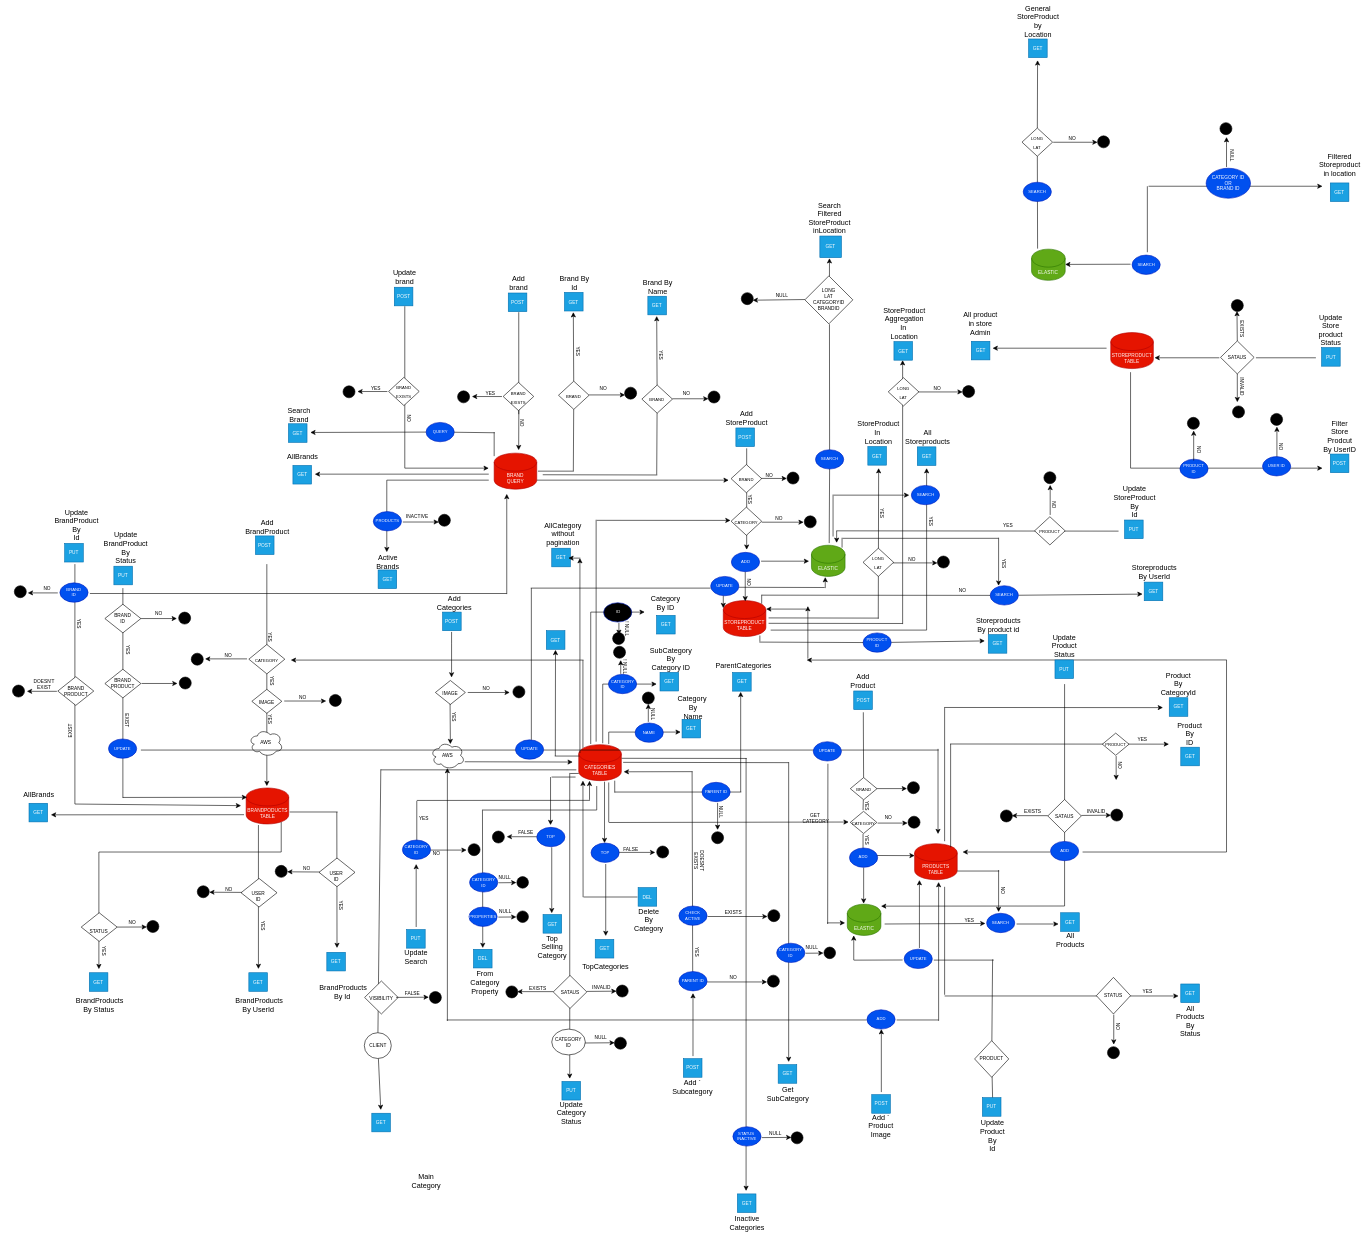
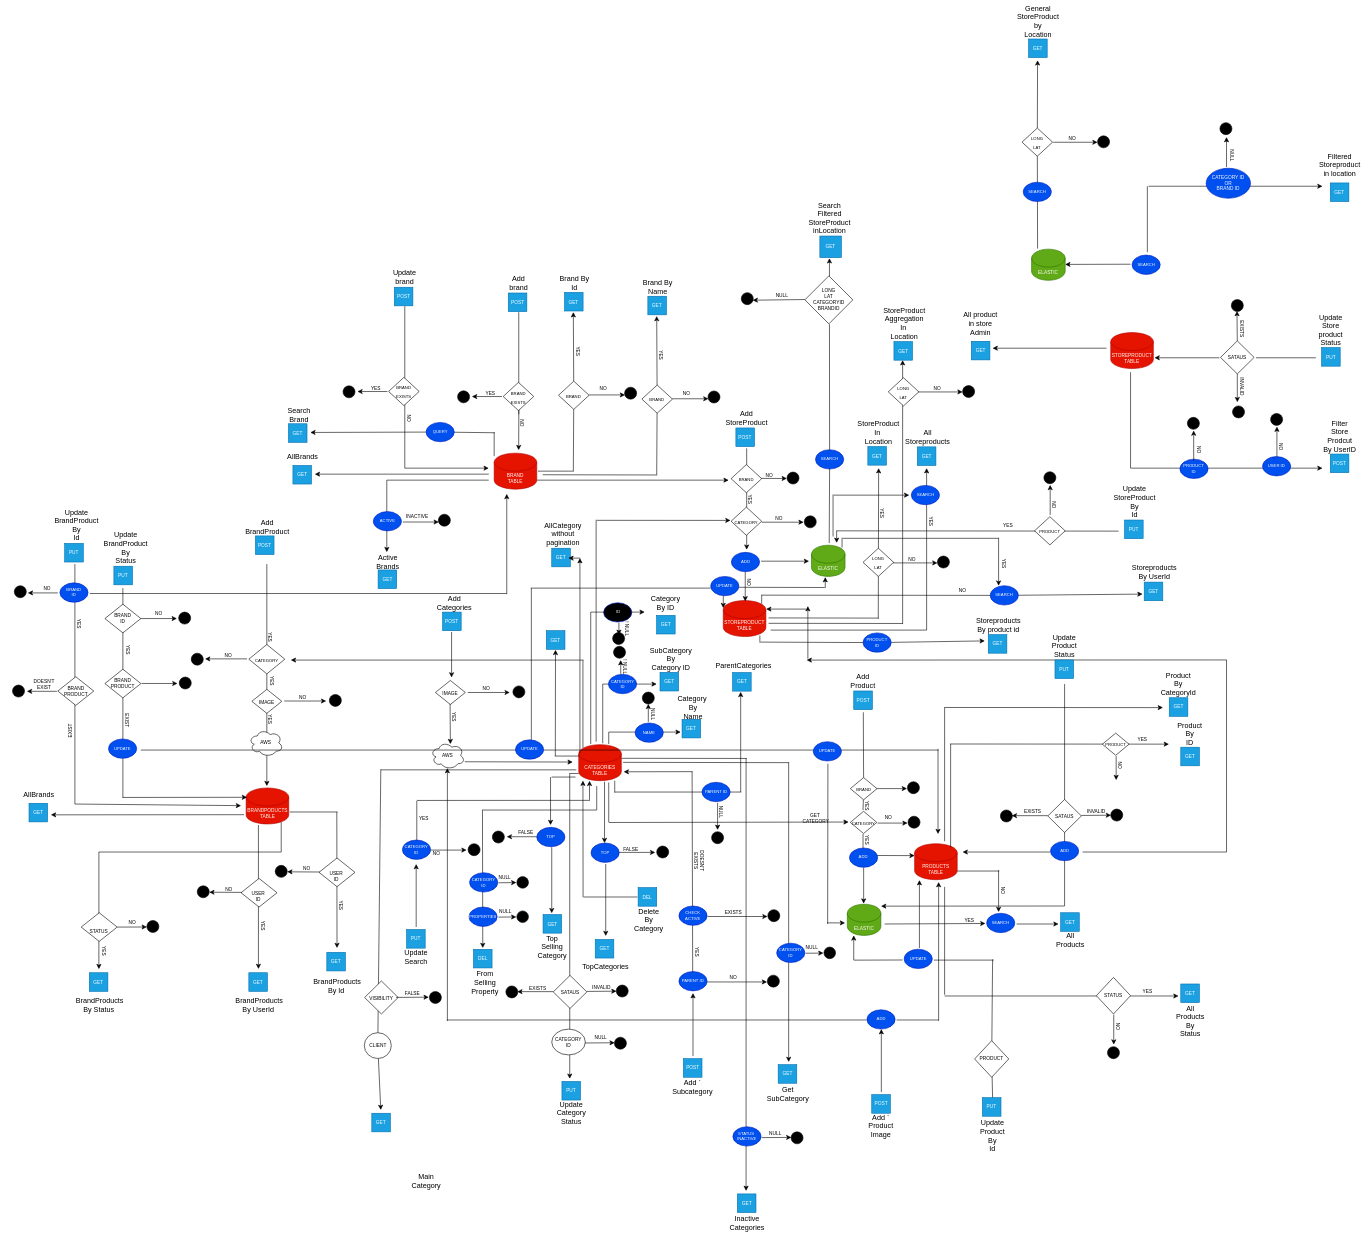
- <mxCell id="144" value="BRAND&lt;br&gt;QUERY" style="shape=cylinder3;whiteSpace=wrap;html=1;boundedLbl=1;backgroundOutline=1;size=15;fontSize=8;fillColor=#e51400;fontColor=#ffffff;strokeColor=#B20000;" parent="1" vertex="1"><mxGeometry x="823" y="755" width="71" height="60" as="geometry" /></mxCell>
+ <mxCell id="144" value="BRAND&lt;br&gt;TABLE" style="shape=cylinder3;whiteSpace=wrap;html=1;boundedLbl=1;backgroundOutline=1;size=15;fontSize=8;fillColor=#e51400;fontColor=#ffffff;strokeColor=#B20000;" parent="1" vertex="1"><mxGeometry x="823" y="755" width="71" height="60" as="geometry" /></mxCell>
- <mxCell id="449" value="PRODUCTS" style="ellipse;whiteSpace=wrap;html=1;fontSize=7;fillColor=#0050ef;fontColor=#ffffff;strokeColor=#001DBC;" vertex="1" parent="1"><mxGeometry x="621.5" y="852.37" width="47" height="32.25" as="geometry" /></mxCell>
+ <mxCell id="449" value="ACTIVE" style="ellipse;whiteSpace=wrap;html=1;fontSize=7;fillColor=#0050ef;fontColor=#ffffff;strokeColor=#001DBC;" vertex="1" parent="1"><mxGeometry x="621.5" y="852.37" width="47" height="32.25" as="geometry" /></mxCell>
- <mxCell id="371" value="From&lt;br&gt;Category&lt;br&gt;Property" style="text;html=1;strokeColor=none;fillColor=none;align=center;verticalAlign=middle;whiteSpace=wrap;rounded=0;" vertex="1" parent="1"><mxGeometry x="778" y="1624" width="60" height="28.25" as="geometry" /></mxCell>
+ <mxCell id="371" value="From&lt;br&gt;Selling&lt;br&gt;Property" style="text;html=1;strokeColor=none;fillColor=none;align=center;verticalAlign=middle;whiteSpace=wrap;rounded=0;" vertex="1" parent="1"><mxGeometry x="778" y="1624" width="60" height="28.25" as="geometry" /></mxCell>
- <mxCell id="205" value="&amp;nbsp;BrandProducts By Id" style="text;html=1;strokeColor=none;fillColor=none;align=center;verticalAlign=middle;whiteSpace=wrap;rounded=0;" parent="1" vertex="1"><mxGeometry x="540" y="1634" width="60" height="40" as="geometry" /></mxCell>
+ <mxCell id="205" value="&amp;nbsp;BrandProducts By Id" style="text;html=1;strokeColor=none;fillColor=none;align=center;verticalAlign=middle;whiteSpace=wrap;rounded=0;" parent="1" vertex="1"><mxGeometry x="530" y="1624" width="60" height="40" as="geometry" /></mxCell>
